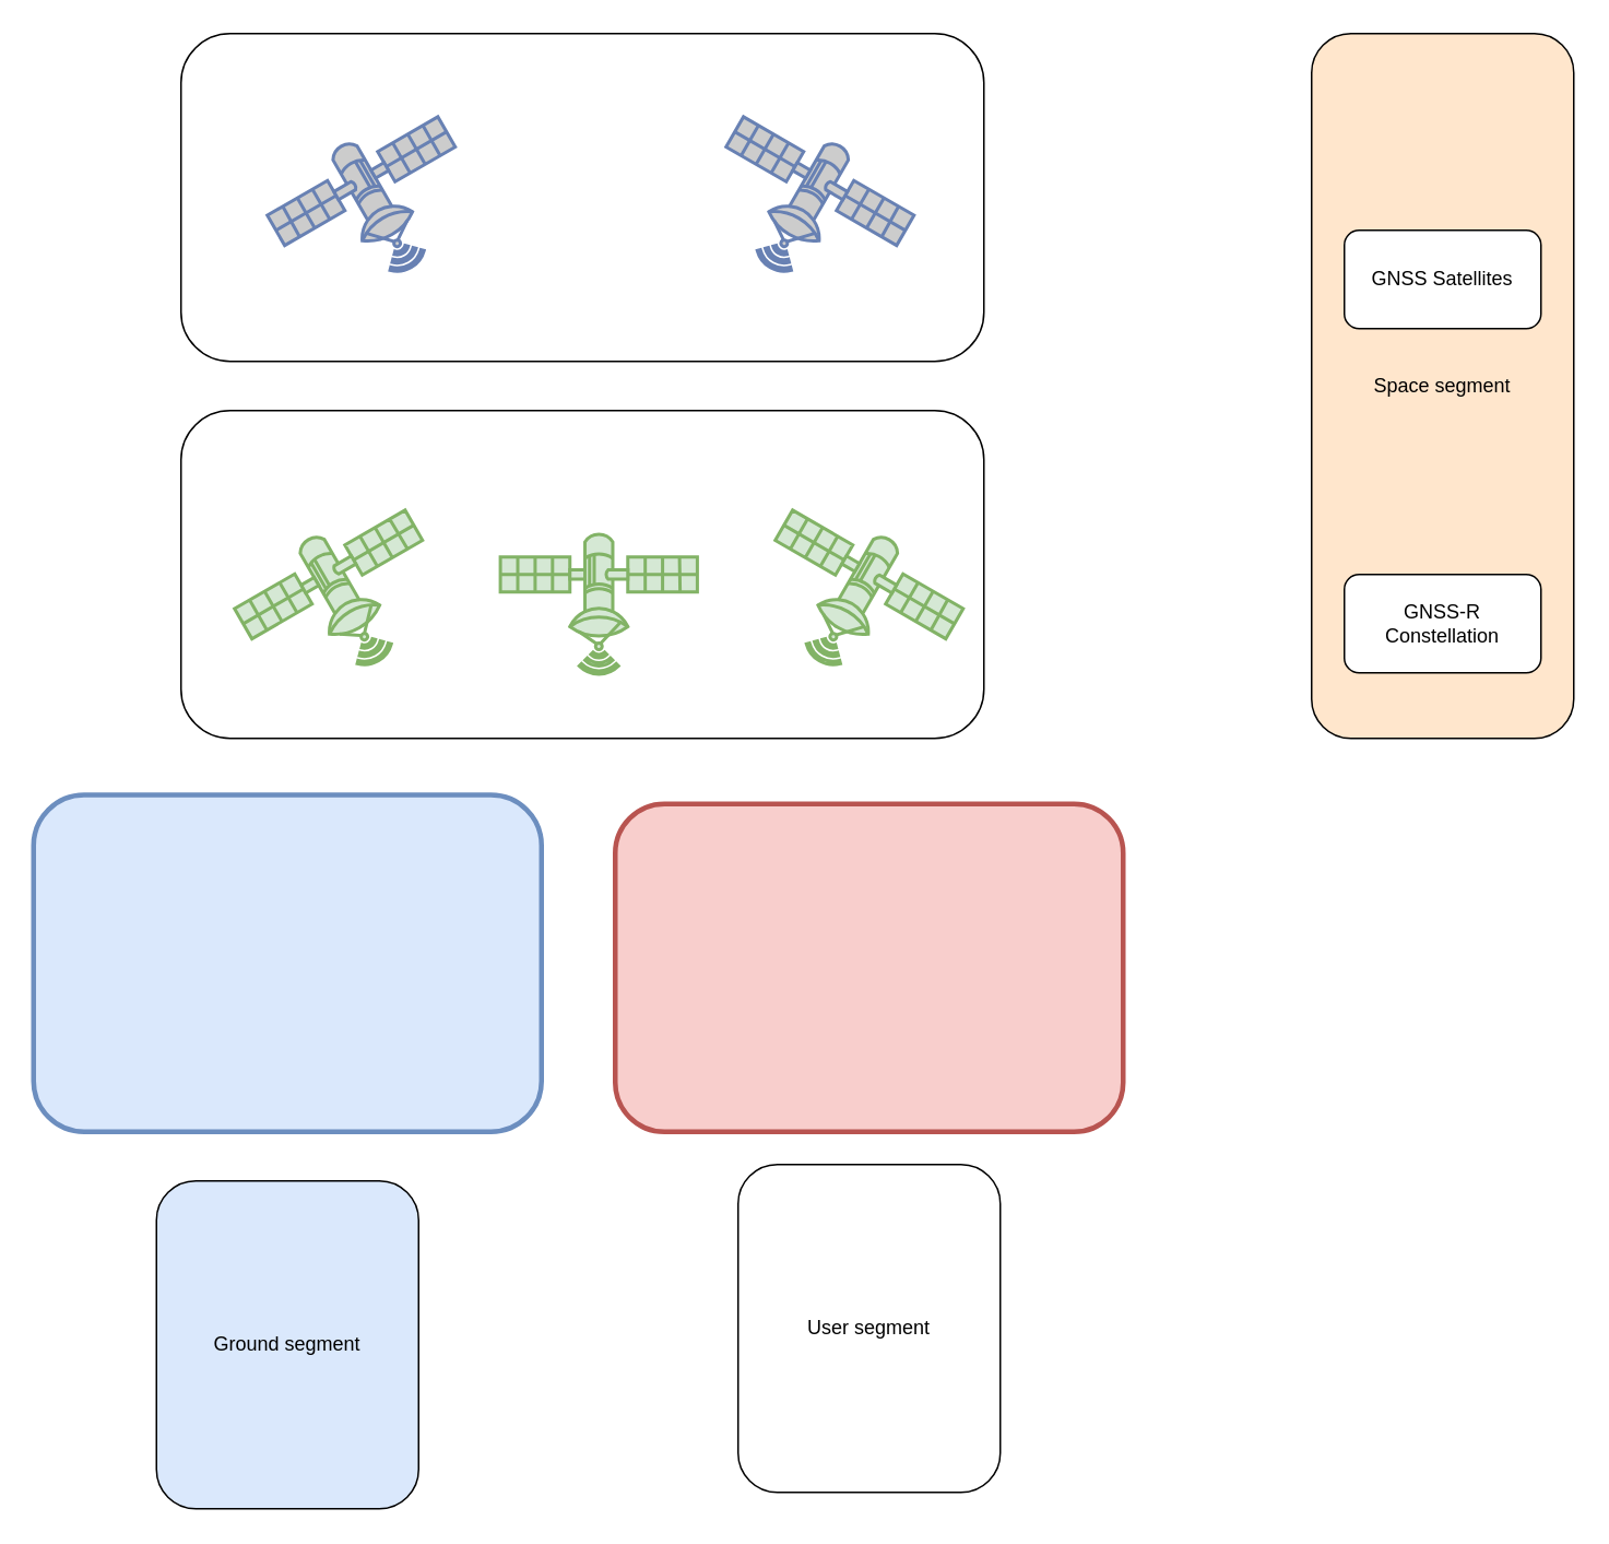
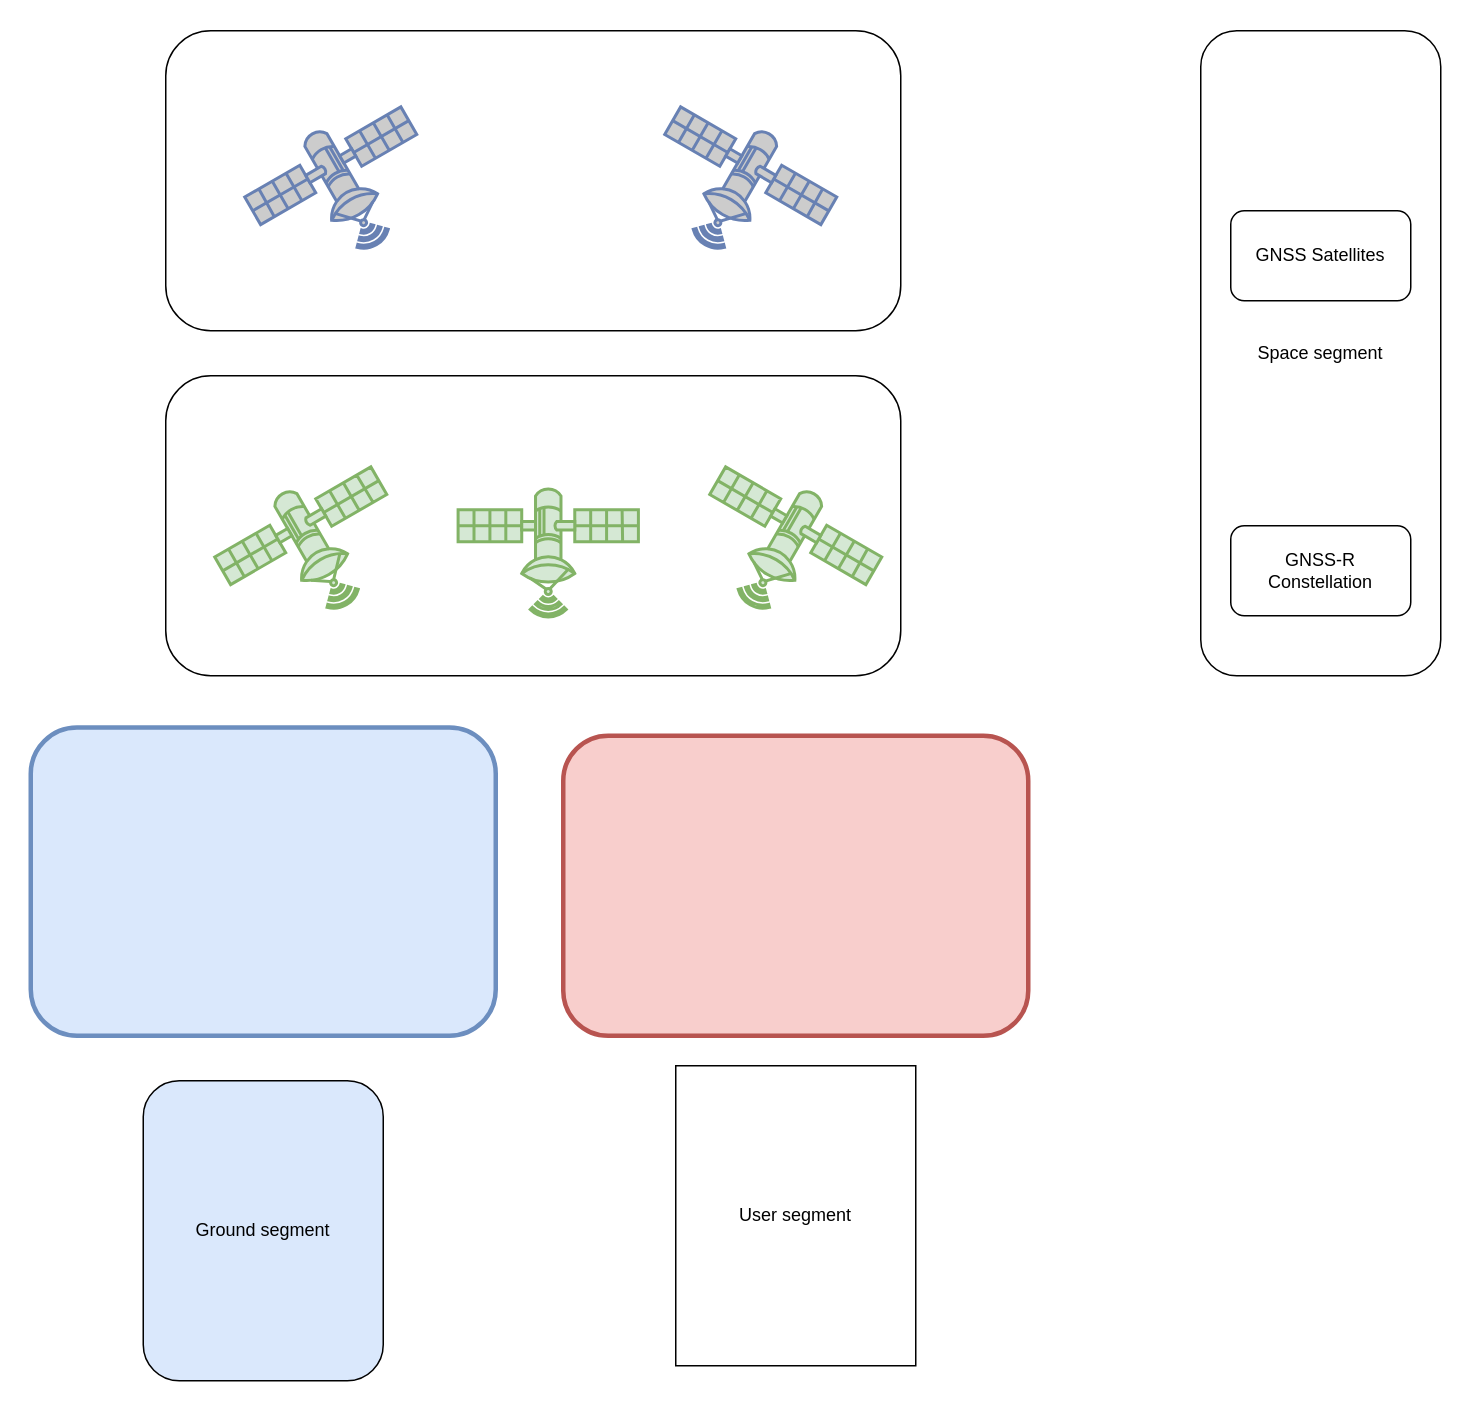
- <mxCell id="2" value="Space segment" style="rounded=1;whiteSpace=wrap;html=1;fillColor=#ffe6cc;" vertex="1" parent="1"><mxGeometry x="800" y="20" width="160" height="430" as="geometry" /></mxCell>
+ <mxCell id="2" value="Space segment" style="rounded=1;whiteSpace=wrap;html=1;" vertex="1" parent="1"><mxGeometry x="800" y="20" width="160" height="430" as="geometry" /></mxCell>
- <mxCell id="14" value="User segment" style="rounded=1;whiteSpace=wrap;html=1;" vertex="1" parent="1"><mxGeometry x="450" y="710" width="160" height="200" as="geometry" /></mxCell>
+ <mxCell id="14" value="User segment" style="whiteSpace=wrap;html=1;rounded=0;" vertex="1" parent="1"><mxGeometry x="450" y="710" width="160" height="200" as="geometry" /></mxCell>
